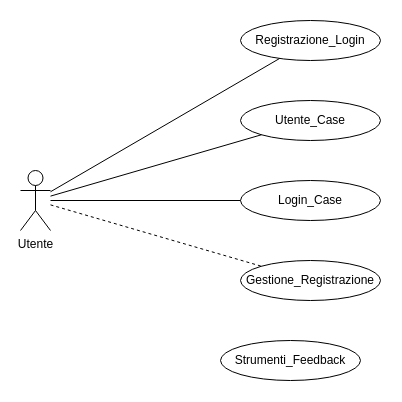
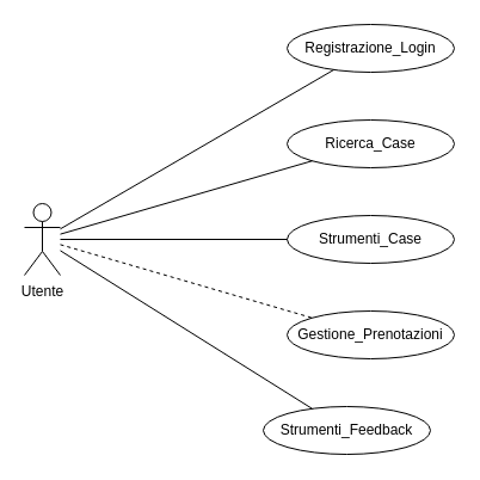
- <mxCell id="10" value="Utente_Case" style="ellipse;whiteSpace=wrap;html=1;" vertex="1" parent="1"><mxGeometry x="240" y="100" width="140" height="40" as="geometry" /></mxCell>
+ <mxCell id="10" value="Ricerca_Case" style="ellipse;whiteSpace=wrap;html=1;" vertex="1" parent="1"><mxGeometry x="240" y="100" width="140" height="40" as="geometry" /></mxCell>
- <mxCell id="4" value="Login_Case" style="ellipse;whiteSpace=wrap;html=1;" vertex="1" parent="1"><mxGeometry x="240" y="180" width="140" height="40" as="geometry" /></mxCell>
+ <mxCell id="4" value="Strumenti_Case" style="ellipse;whiteSpace=wrap;html=1;" vertex="1" parent="1"><mxGeometry x="240" y="180" width="140" height="40" as="geometry" /></mxCell>
+ <mxCell id="12" value="" style="endArrow=none;html=1;rounded=0;" edge="1" parent="1" source="2" target="5"><mxGeometry width="50" height="50" relative="1" as="geometry"><mxPoint x="180" y="220" as="sourcePoint" /><mxPoint x="230" y="170" as="targetPoint" /></mxGeometry></mxCell>
- <mxCell id="6" value="Gestione_Registrazione" style="ellipse;whiteSpace=wrap;html=1;" vertex="1" parent="1"><mxGeometry x="240" y="260" width="140" height="40" as="geometry" /></mxCell>
+ <mxCell id="6" value="Gestione_Prenotazioni" style="ellipse;whiteSpace=wrap;html=1;" vertex="1" parent="1"><mxGeometry x="240" y="260" width="140" height="40" as="geometry" /></mxCell>
